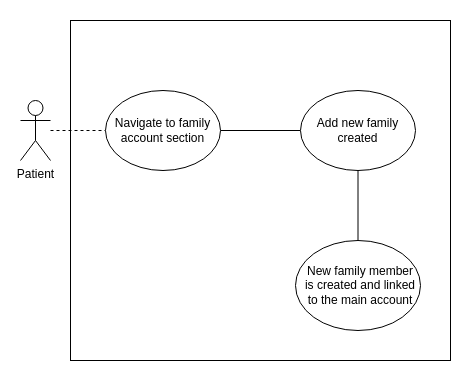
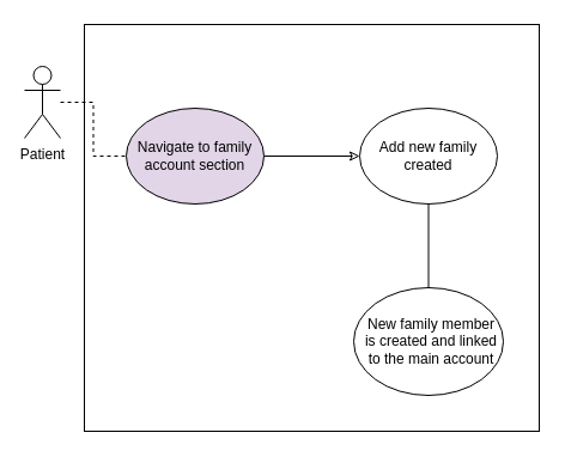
- <mxCell id="4" value="Patient&lt;div&gt;&lt;br&gt;&lt;/div&gt;" style="shape=umlActor;verticalLabelPosition=bottom;verticalAlign=top;html=1;outlineConnect=0;" vertex="1" parent="1"><mxGeometry x="20" y="100" width="30" height="60" as="geometry" /></mxCell>
+ <mxCell id="4" value="Patient&lt;div&gt;&lt;br&gt;&lt;/div&gt;" style="shape=umlActor;verticalLabelPosition=bottom;verticalAlign=top;html=1;outlineConnect=0;" vertex="1" parent="1"><mxGeometry x="20" y="55" width="30" height="60" as="geometry" /></mxCell>
- <mxCell id="6" value="&lt;div style=&quot;&quot;&gt;&lt;span style=&quot;background-color: initial;&quot;&gt;Navigate to family account section&lt;/span&gt;&lt;/div&gt;" style="ellipse;whiteSpace=wrap;html=1;verticalAlign=middle;align=center;" vertex="1" parent="1"><mxGeometry x="105" y="90" width="115" height="80" as="geometry" /></mxCell>
+ <mxCell id="6" value="&lt;div style=&quot;&quot;&gt;&lt;span style=&quot;background-color: initial;&quot;&gt;Navigate to family account section&lt;/span&gt;&lt;/div&gt;" style="ellipse;whiteSpace=wrap;html=1;verticalAlign=middle;align=center;fillColor=#e1d5e7;" vertex="1" parent="1"><mxGeometry x="105" y="90" width="115" height="80" as="geometry" /></mxCell>
- <mxCell id="5" value="" style="edgeStyle=orthogonalEdgeStyle;rounded=0;orthogonalLoop=1;jettySize=auto;html=1;endArrow=none;endFill=0;" edge="1" parent="1" source="6" target="8"><mxGeometry relative="1" as="geometry" /></mxCell>
+ <mxCell id="5" value="" style="edgeStyle=orthogonalEdgeStyle;rounded=0;orthogonalLoop=1;jettySize=auto;html=1;endArrow=classic;endFill=0;" edge="1" parent="1" source="6" target="8"><mxGeometry relative="1" as="geometry" /></mxCell>
